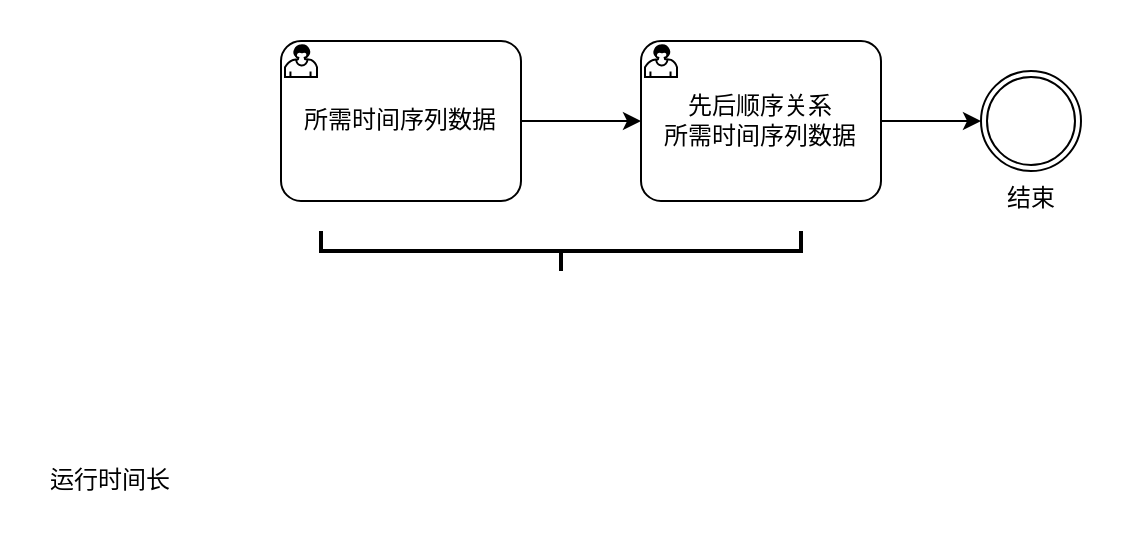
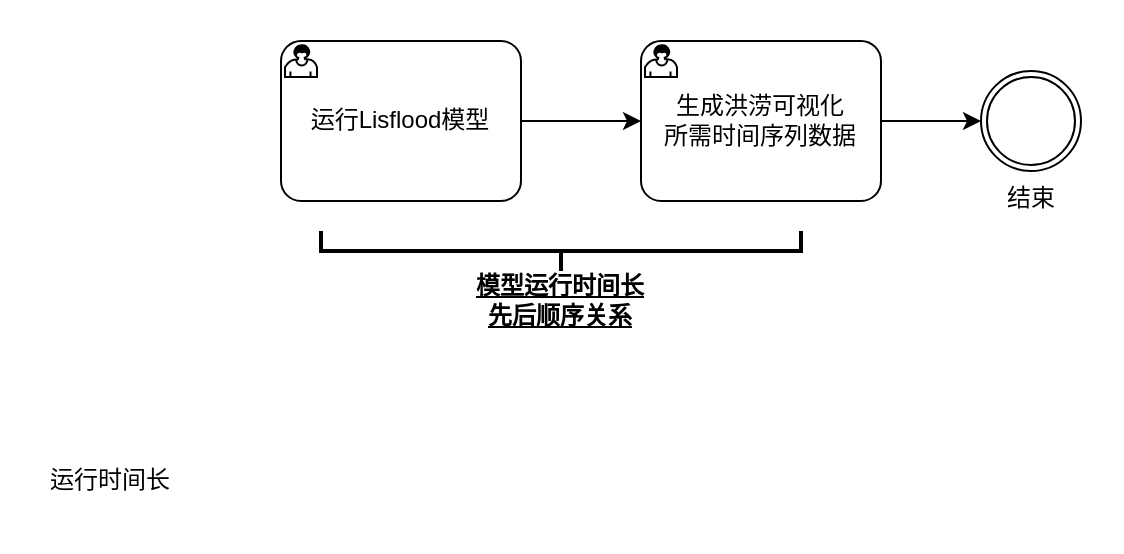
- <mxCell id="3" value="所需时间序列数据" style="points=[[0.25,0,0],[0.5,0,0],[0.75,0,0],[1,0.25,0],[1,0.5,0],[1,0.75,0],[0.75,1,0],[0.5,1,0],[0.25,1,0],[0,0.75,0],[0,0.5,0],[0,0.25,0]];shape=mxgraph.bpmn.task;whiteSpace=wrap;rectStyle=rounded;size=10;html=1;container=1;expand=0;collapsible=0;taskMarker=user;" vertex="1" parent="1"><mxGeometry x="140" y="20" width="120" height="80" as="geometry" /></mxCell>
+ <mxCell id="3" value="运行Lisflood模型" style="points=[[0.25,0,0],[0.5,0,0],[0.75,0,0],[1,0.25,0],[1,0.5,0],[1,0.75,0],[0.75,1,0],[0.5,1,0],[0.25,1,0],[0,0.75,0],[0,0.5,0],[0,0.25,0]];shape=mxgraph.bpmn.task;whiteSpace=wrap;rectStyle=rounded;size=10;html=1;container=1;expand=0;collapsible=0;taskMarker=user;" vertex="1" parent="1"><mxGeometry x="140" y="20" width="120" height="80" as="geometry" /></mxCell>
- <mxCell id="5" value="先后顺序关系&lt;div&gt;所需时间序列数据&lt;/div&gt;" style="points=[[0.25,0,0],[0.5,0,0],[0.75,0,0],[1,0.25,0],[1,0.5,0],[1,0.75,0],[0.75,1,0],[0.5,1,0],[0.25,1,0],[0,0.75,0],[0,0.5,0],[0,0.25,0]];shape=mxgraph.bpmn.task;whiteSpace=wrap;rectStyle=rounded;size=10;html=1;container=1;expand=0;collapsible=0;taskMarker=user;" vertex="1" parent="1"><mxGeometry x="320" y="20" width="120" height="80" as="geometry" /></mxCell>
+ <mxCell id="5" value="生成洪涝可视化&lt;div&gt;所需时间序列数据&lt;/div&gt;" style="points=[[0.25,0,0],[0.5,0,0],[0.75,0,0],[1,0.25,0],[1,0.5,0],[1,0.75,0],[0.75,1,0],[0.5,1,0],[0.25,1,0],[0,0.75,0],[0,0.5,0],[0,0.25,0]];shape=mxgraph.bpmn.task;whiteSpace=wrap;rectStyle=rounded;size=10;html=1;container=1;expand=0;collapsible=0;taskMarker=user;" vertex="1" parent="1"><mxGeometry x="320" y="20" width="120" height="80" as="geometry" /></mxCell>
+ <mxCell id="8" value="模型运行时间长&lt;div&gt;先后顺序关系&lt;/div&gt;" style="text;html=1;align=center;verticalAlign=middle;whiteSpace=wrap;rounded=0;fontStyle=5" vertex="1" parent="1"><mxGeometry x="230" y="135" width="100" height="30" as="geometry" /></mxCell>
